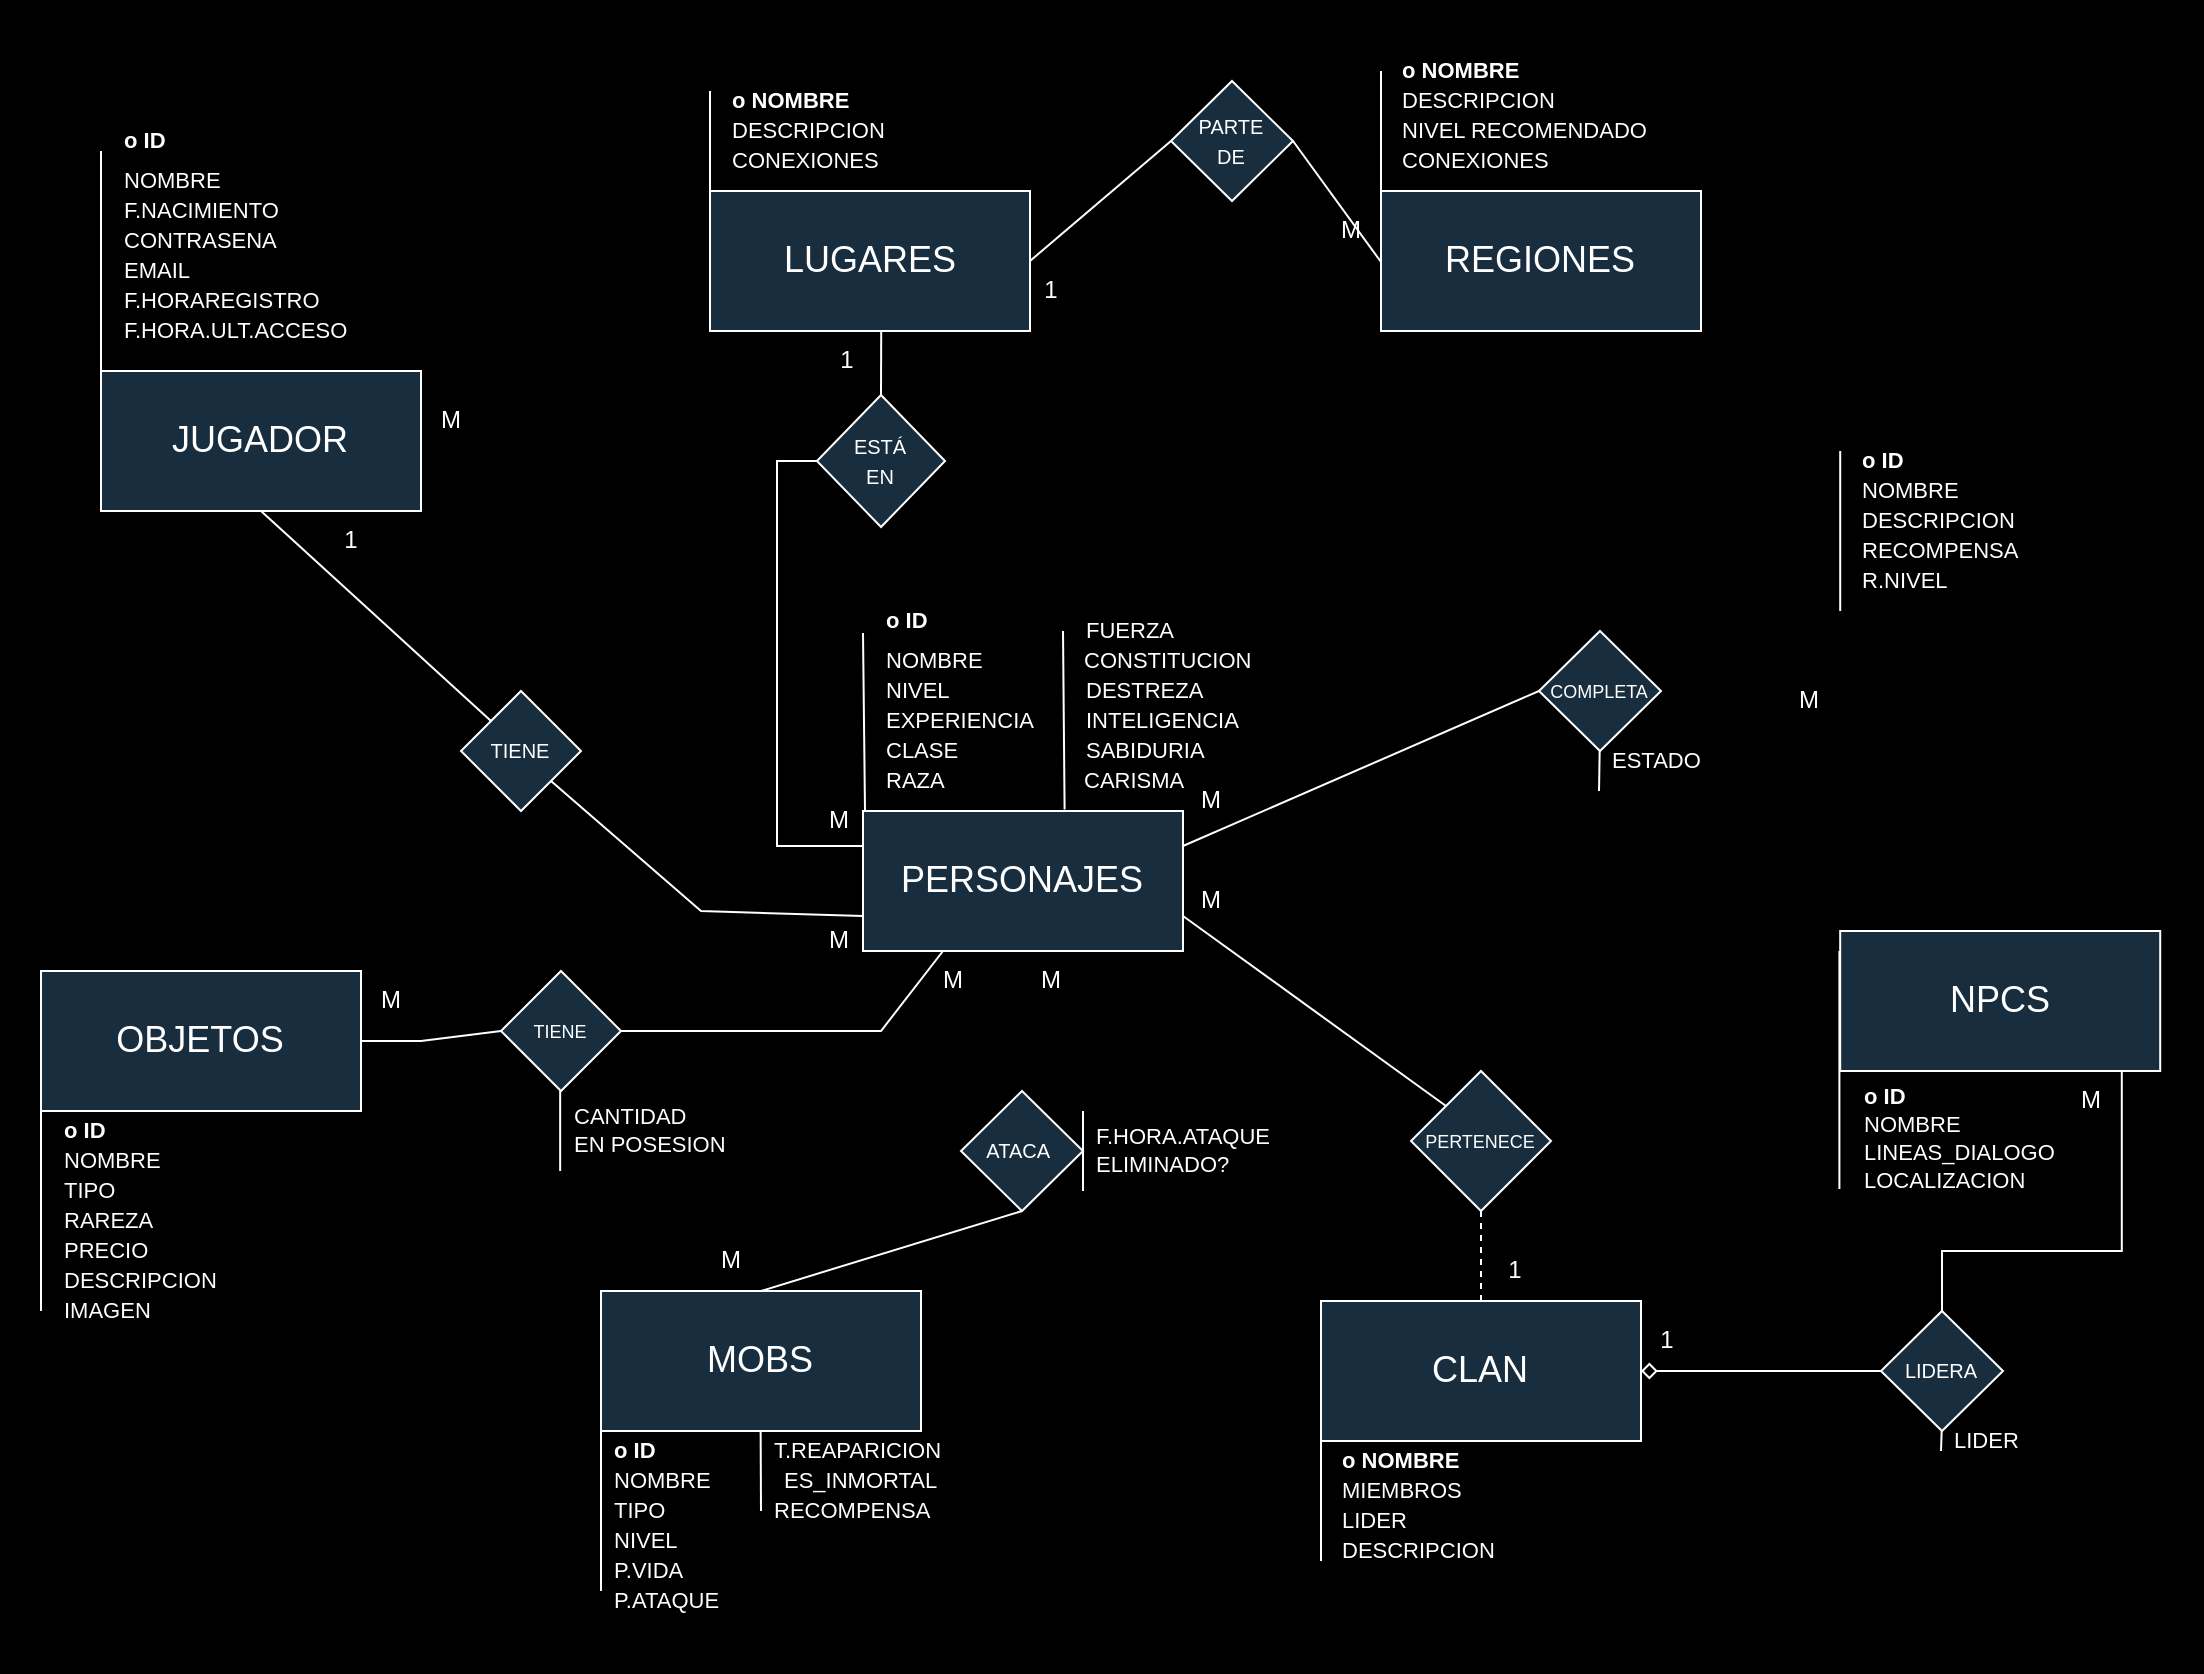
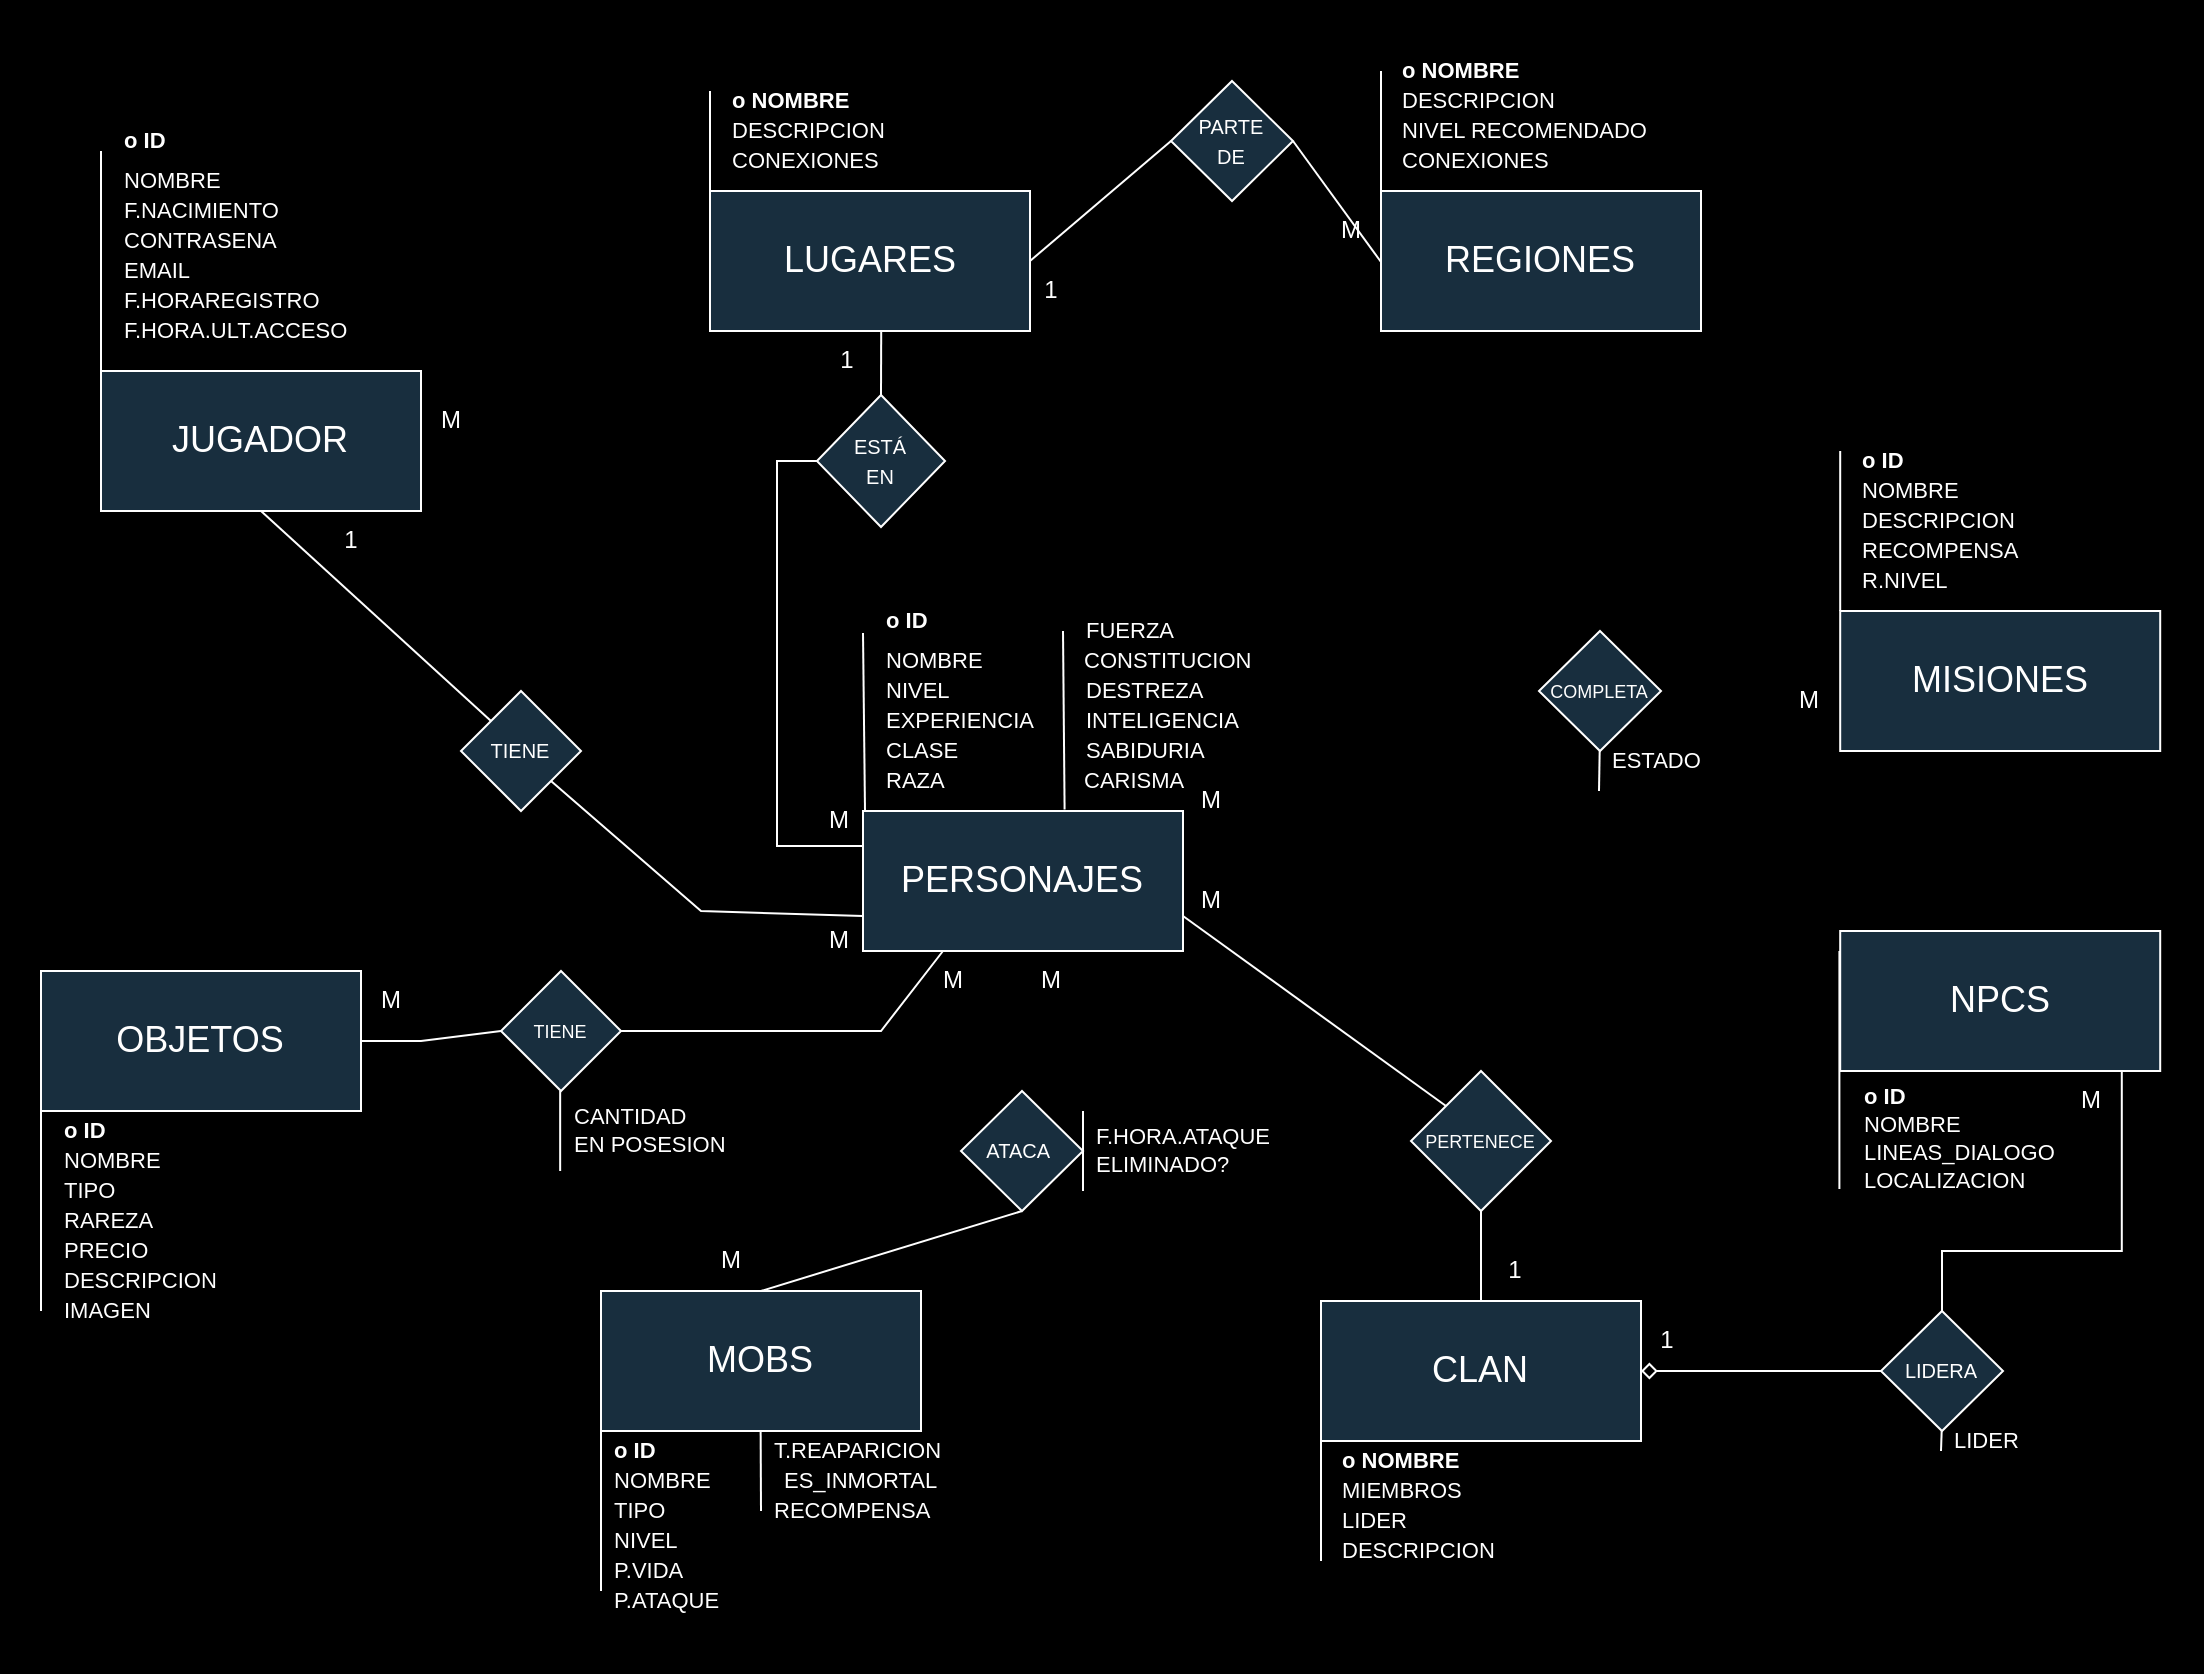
+ <mxCell id="102" value="&lt;font style=&quot;font-size: 18px;&quot;&gt;MISIONES&lt;/font&gt;" style="rounded=0;whiteSpace=wrap;html=1;labelBackgroundColor=none;fillColor=#182E3E;strokeColor=#FFFFFF;fontColor=#FFFFFF;movable=1;resizable=1;rotatable=1;deletable=1;editable=1;locked=0;connectable=1;" parent="101" vertex="1"><mxGeometry y="90" width="160" height="70" as="geometry" /></mxCell>
- <mxCell id="78" value="" style="endArrow=none;html=1;rounded=0;strokeColor=#FFFFFF;entryX=0;entryY=0.5;entryDx=0;entryDy=0;exitX=1;exitY=0.25;exitDx=0;exitDy=0;" parent="1" source="63" target="80" edge="1"><mxGeometry width="50" height="50" relative="1" as="geometry"><mxPoint x="650" y="425" as="sourcePoint" /><mxPoint x="640" y="405" as="targetPoint" /></mxGeometry></mxCell>
- <mxCell id="120" style="edgeStyle=orthogonalEdgeStyle;rounded=0;orthogonalLoop=1;jettySize=auto;html=1;exitX=0.5;exitY=1;exitDx=0;exitDy=0;entryX=0.5;entryY=0;entryDx=0;entryDy=0;strokeColor=#FFFFFF;endArrow=none;endFill=0;dashed=1;" parent="1" source="121" target="43" edge="1"><mxGeometry relative="1" as="geometry" /></mxCell>
+ <mxCell id="120" style="edgeStyle=orthogonalEdgeStyle;rounded=0;orthogonalLoop=1;jettySize=auto;html=1;exitX=0.5;exitY=1;exitDx=0;exitDy=0;entryX=0.5;entryY=0;entryDx=0;entryDy=0;strokeColor=#FFFFFF;endArrow=none;endFill=0;" parent="1" source="121" target="43" edge="1"><mxGeometry relative="1" as="geometry" /></mxCell>
